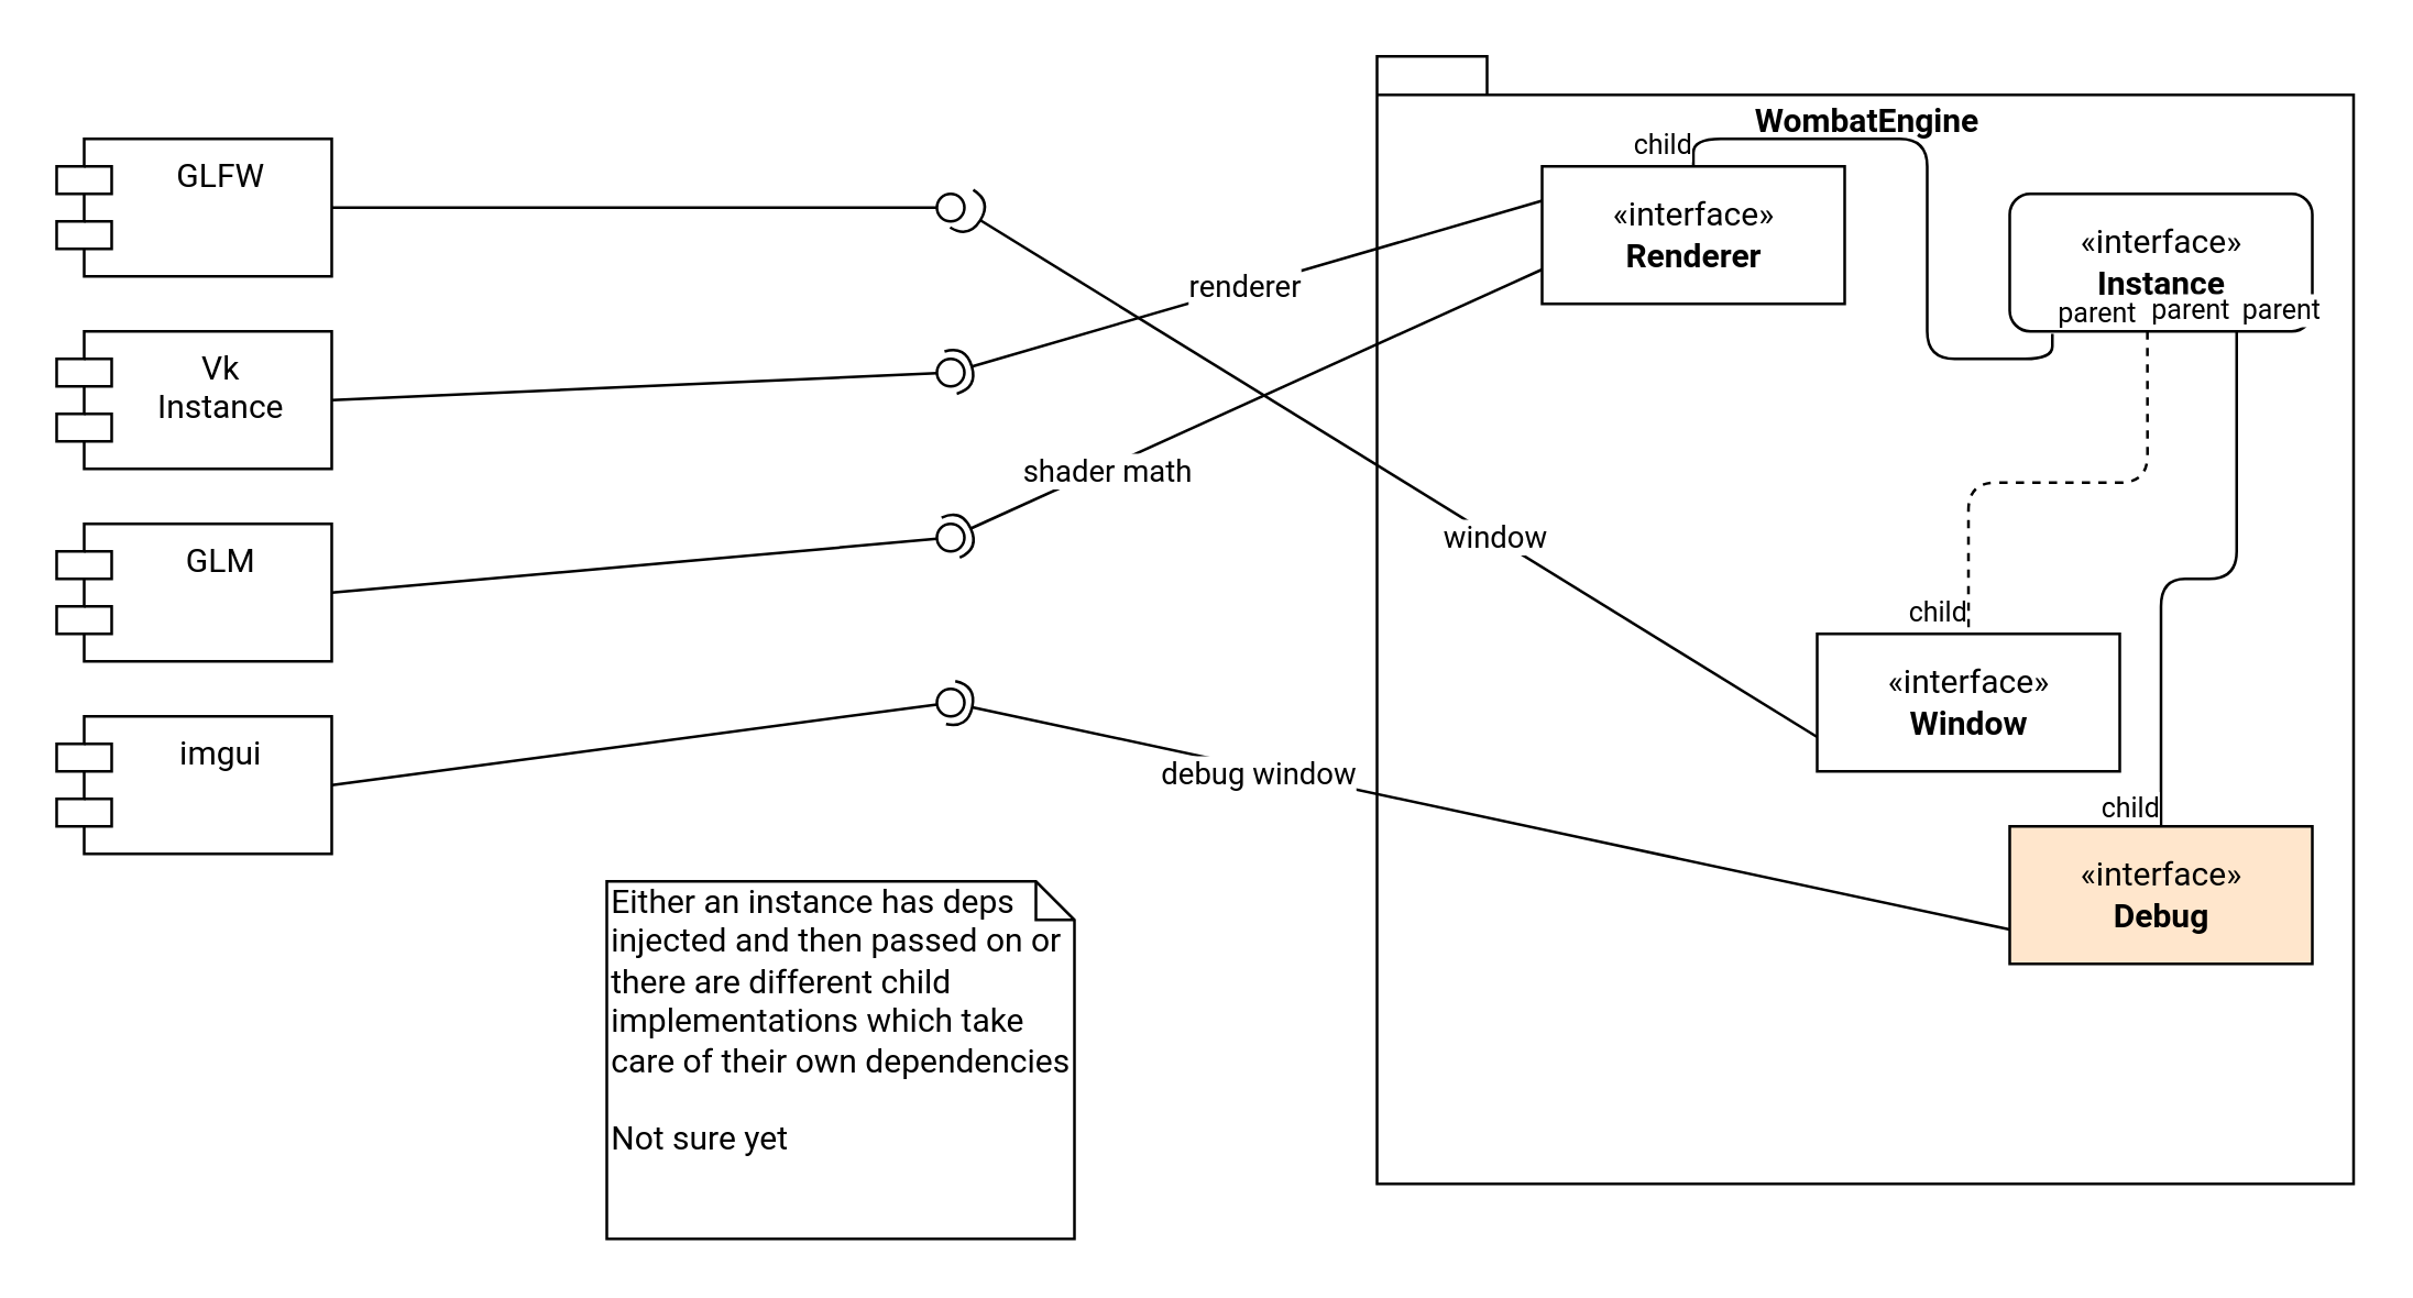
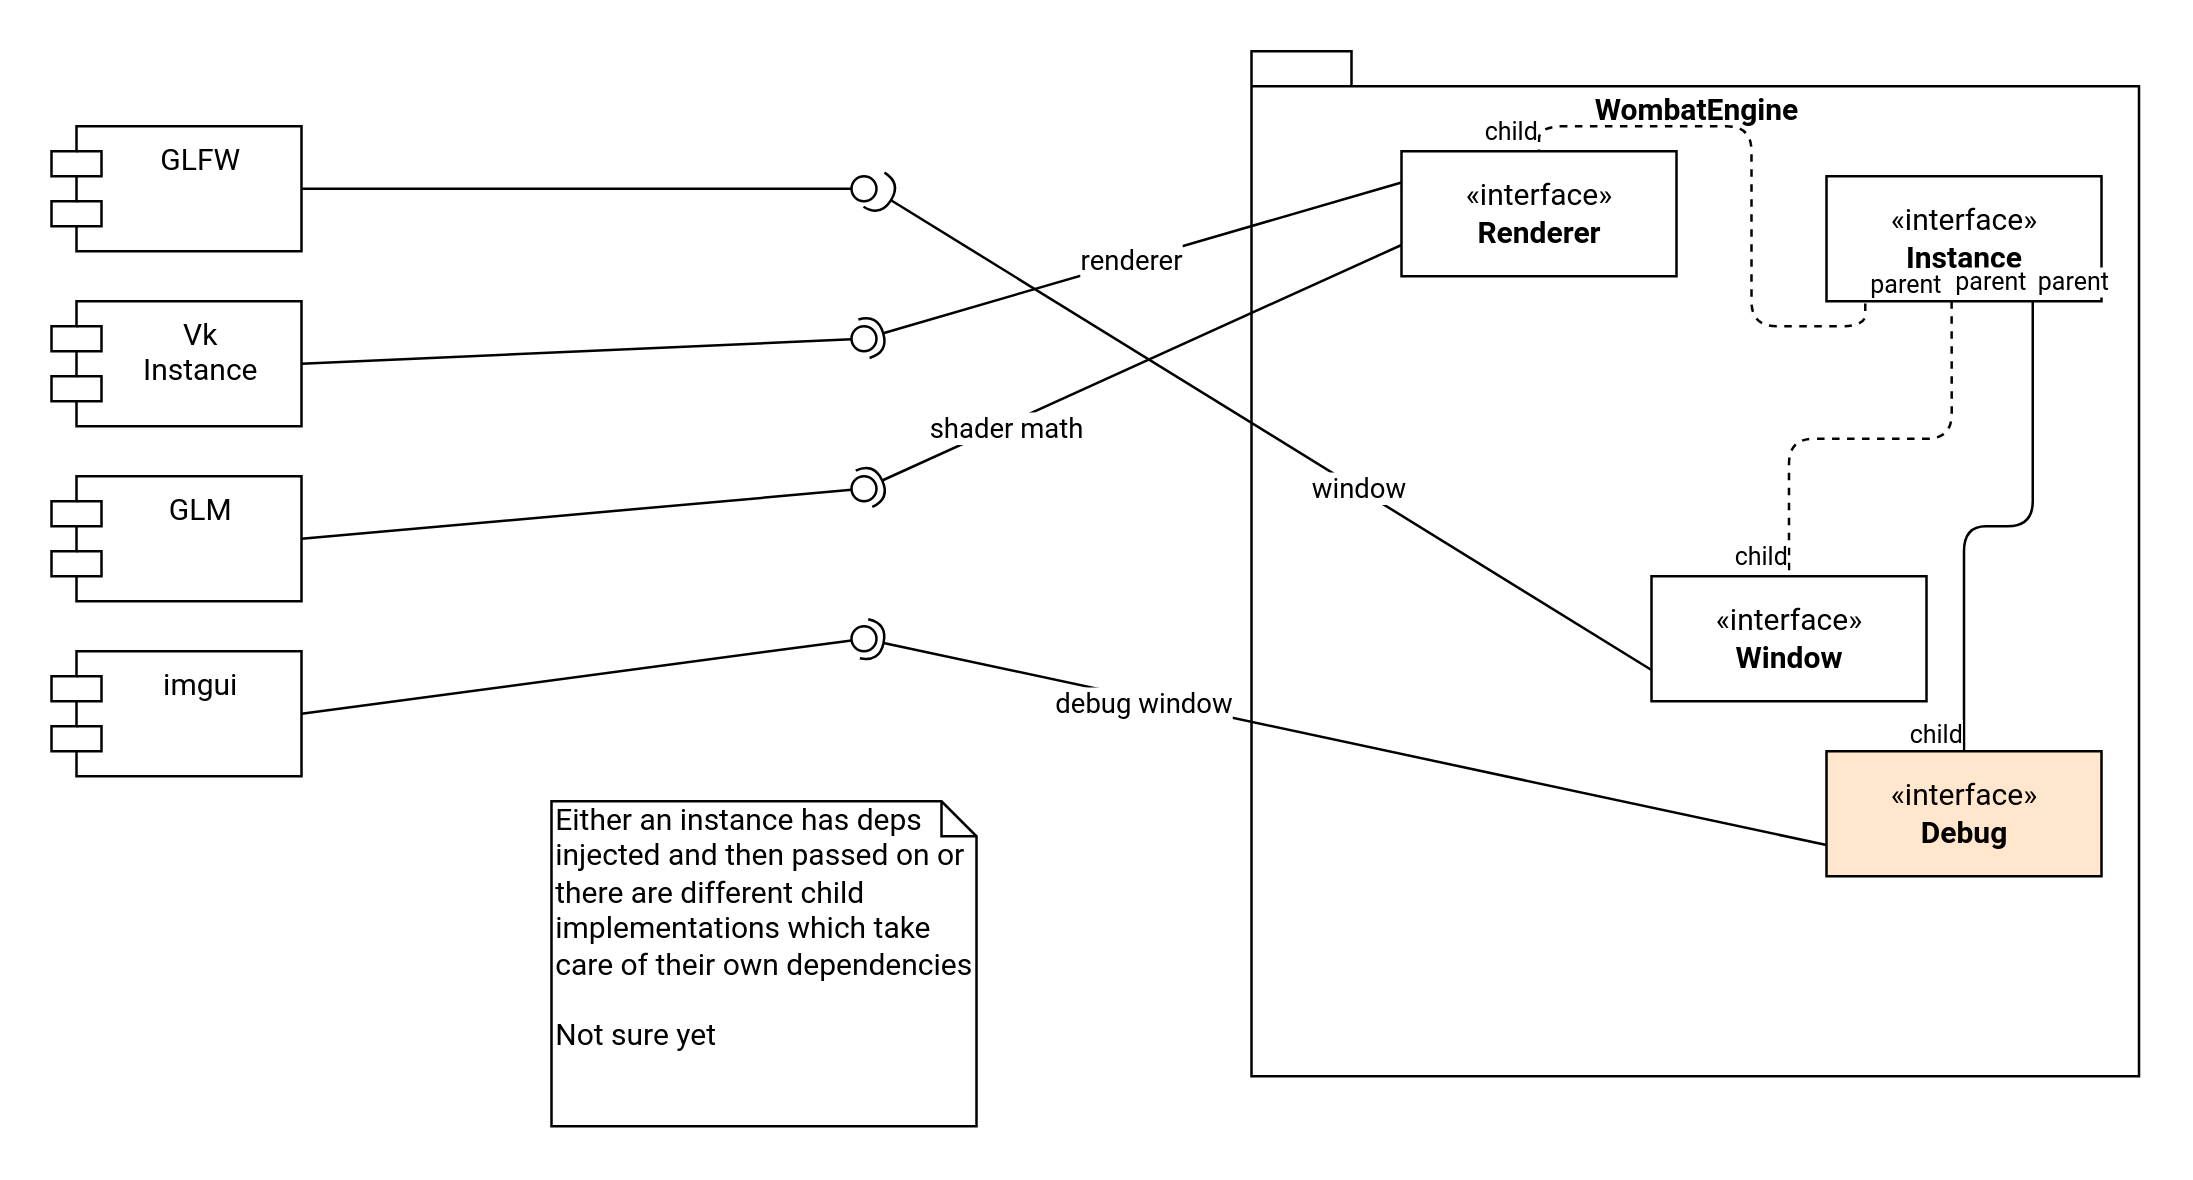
- <mxCell id="13" value="" style="endArrow=none;html=1;edgeStyle=orthogonalEdgeStyle;entryX=0.5;entryY=0;entryDx=0;entryDy=0;exitX=0.141;exitY=1.018;exitDx=0;exitDy=0;exitPerimeter=0;fontFamily=Roboto;FType=g;" edge="1" parent="1" source="7" target="12"><mxGeometry relative="1" as="geometry"><mxPoint x="350" y="390" as="sourcePoint" /><mxPoint x="510" y="390" as="targetPoint" /></mxGeometry></mxCell>
+ <mxCell id="13" value="" style="endArrow=none;html=1;edgeStyle=orthogonalEdgeStyle;entryX=0.5;entryY=0;entryDx=0;entryDy=0;exitX=0.141;exitY=1.018;exitDx=0;exitDy=0;exitPerimeter=0;fontFamily=Roboto;FType=g;dashed=1;" edge="1" parent="1" source="7" target="12"><mxGeometry relative="1" as="geometry"><mxPoint x="350" y="390" as="sourcePoint" /><mxPoint x="510" y="390" as="targetPoint" /></mxGeometry></mxCell>
- <mxCell id="7" value="«interface»&lt;br&gt;&lt;b&gt;Instance&lt;/b&gt;" style="html=1;fontFamily=Roboto;FType=g;rounded=1;" vertex="1" parent="1"><mxGeometry x="730" y="70" width="110" height="50" as="geometry" /></mxCell>
+ <mxCell id="7" value="«interface»&lt;br&gt;&lt;b&gt;Instance&lt;/b&gt;" style="html=1;fontFamily=Roboto;FType=g;" vertex="1" parent="1"><mxGeometry x="730" y="70" width="110" height="50" as="geometry" /></mxCell>
